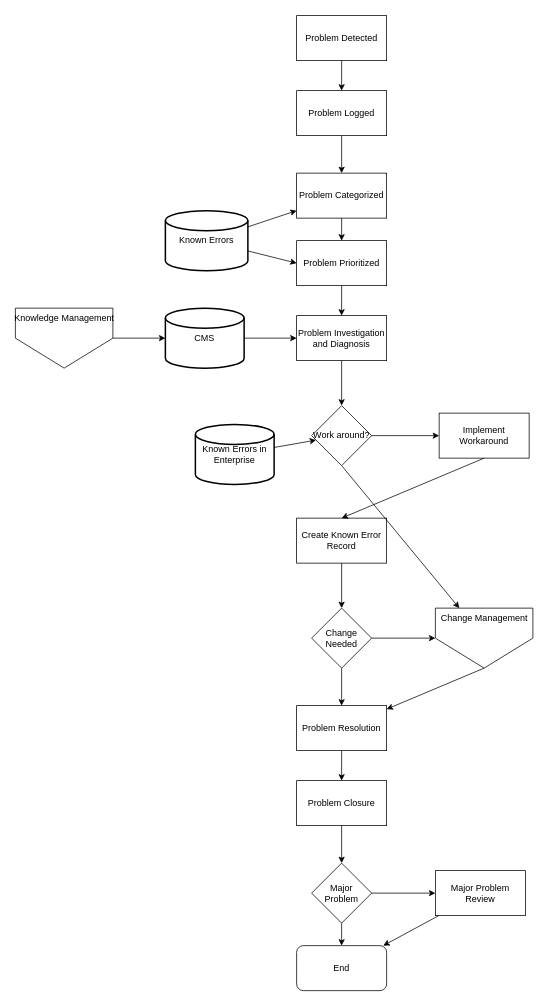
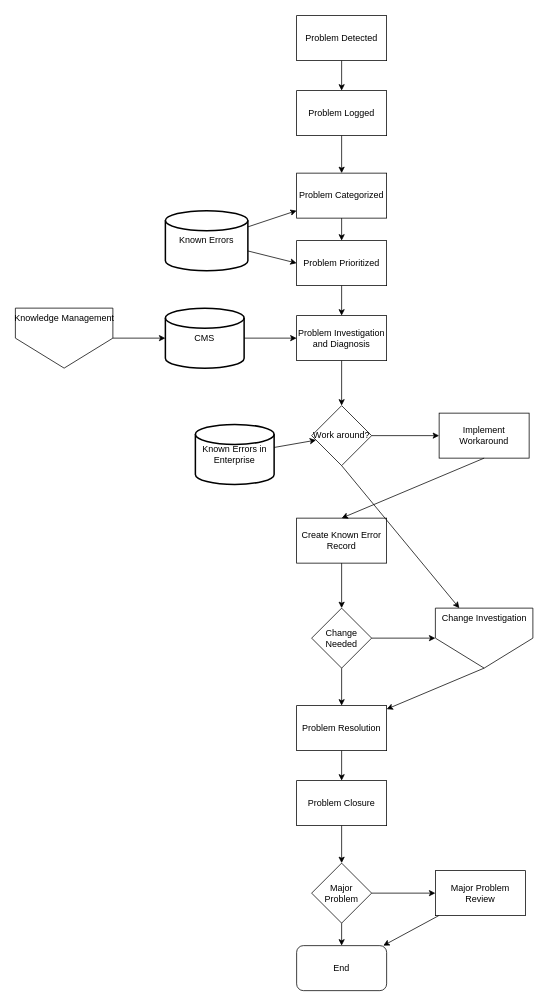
- <mxCell id="11" value="Change Management" style="verticalLabelPosition=middle;verticalAlign=top;html=1;shape=offPageConnector;rounded=0;size=0.5;" parent="1" vertex="1"><mxGeometry x="580" y="810" width="130" height="80" as="geometry" /></mxCell>
+ <mxCell id="11" value="Change Investigation" style="verticalLabelPosition=middle;verticalAlign=top;html=1;shape=offPageConnector;rounded=0;size=0.5;" parent="1" vertex="1"><mxGeometry x="580" y="810" width="130" height="80" as="geometry" /></mxCell>
